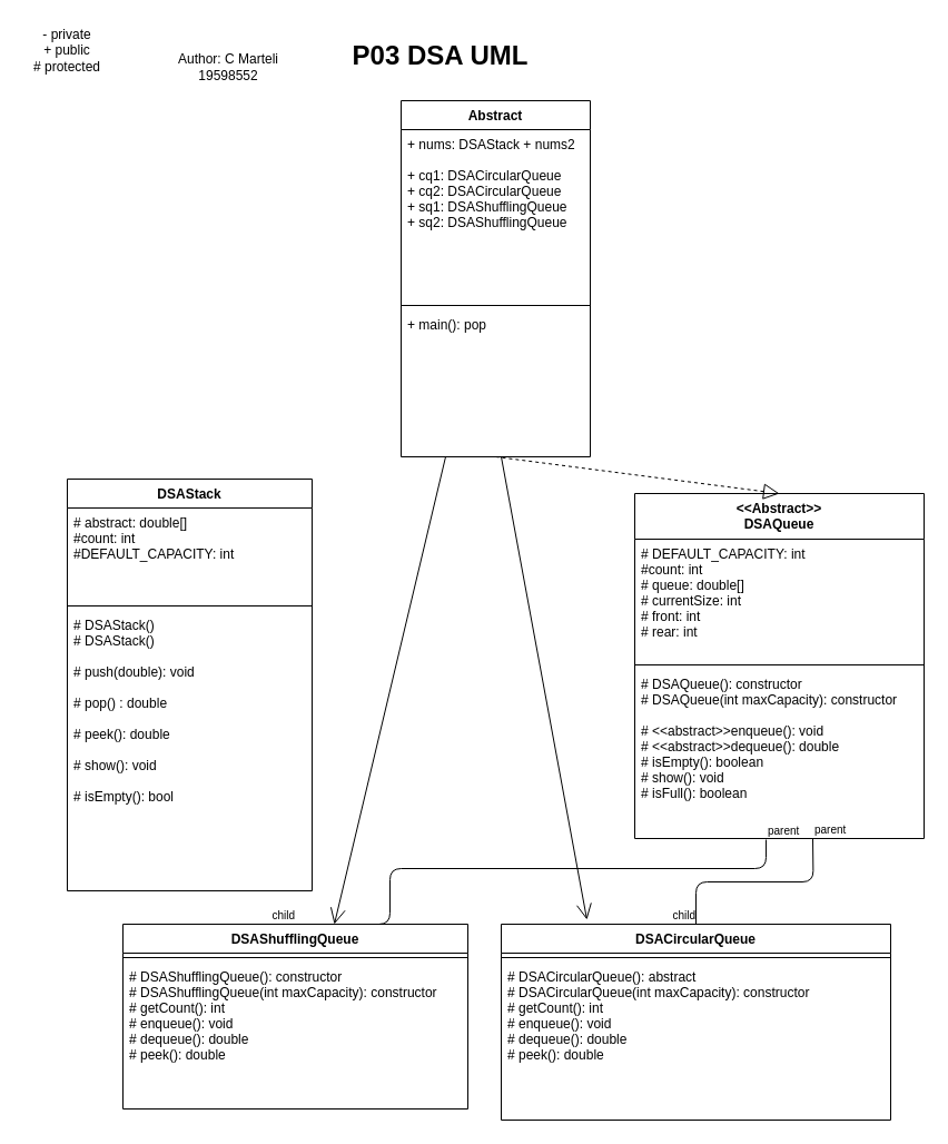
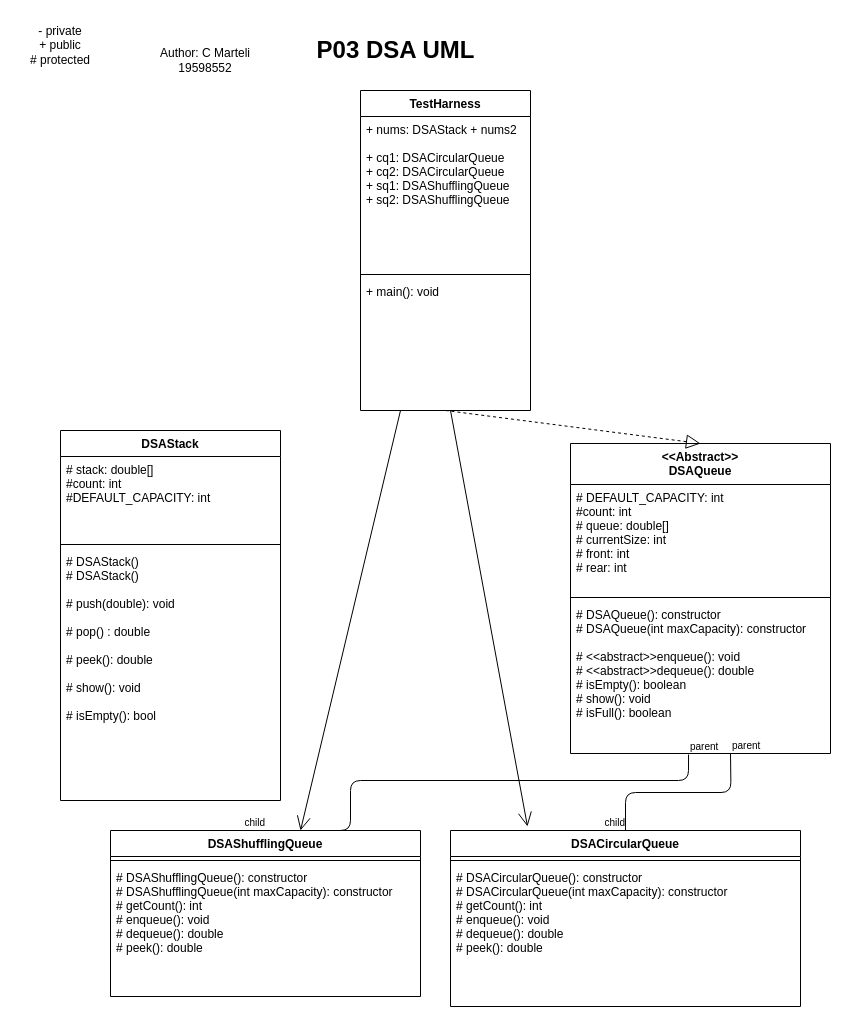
- <mxCell id="21" value="Abstract" style="swimlane;fontStyle=1;align=center;verticalAlign=top;childLayout=stackLayout;horizontal=1;startSize=26;horizontalStack=0;resizeParent=1;resizeParentMax=0;resizeLast=0;collapsible=1;marginBottom=0;" parent="1" vertex="1"><mxGeometry x="360" y="90" width="170" height="320" as="geometry" /></mxCell>
+ <mxCell id="21" value="TestHarness" style="swimlane;fontStyle=1;align=center;verticalAlign=top;childLayout=stackLayout;horizontal=1;startSize=26;horizontalStack=0;resizeParent=1;resizeParentMax=0;resizeLast=0;collapsible=1;marginBottom=0;" parent="1" vertex="1"><mxGeometry x="360" y="90" width="170" height="320" as="geometry" /></mxCell>
- <mxCell id="24" value="+ main(): pop" style="text;strokeColor=none;fillColor=none;align=left;verticalAlign=top;spacingLeft=4;spacingRight=4;overflow=hidden;rotatable=0;points=[[0,0.5],[1,0.5]];portConstraint=eastwest;" parent="21" vertex="1"><mxGeometry y="188" width="170" height="132" as="geometry" /></mxCell>
+ <mxCell id="24" value="+ main(): void" style="text;strokeColor=none;fillColor=none;align=left;verticalAlign=top;spacingLeft=4;spacingRight=4;overflow=hidden;rotatable=0;points=[[0,0.5],[1,0.5]];portConstraint=eastwest;" parent="21" vertex="1"><mxGeometry y="188" width="170" height="132" as="geometry" /></mxCell>
- <mxCell id="5" value="# abstract: double[]&#10;#count: int&#10;#DEFAULT_CAPACITY: int&#10;" style="text;strokeColor=none;fillColor=none;align=left;verticalAlign=top;spacingLeft=4;spacingRight=4;overflow=hidden;rotatable=0;points=[[0,0.5],[1,0.5]];portConstraint=eastwest;" parent="4" vertex="1"><mxGeometry y="26" width="220" height="84" as="geometry" /></mxCell>
+ <mxCell id="5" value="# stack: double[]&#10;#count: int&#10;#DEFAULT_CAPACITY: int&#10;" style="text;strokeColor=none;fillColor=none;align=left;verticalAlign=top;spacingLeft=4;spacingRight=4;overflow=hidden;rotatable=0;points=[[0,0.5],[1,0.5]];portConstraint=eastwest;" parent="4" vertex="1"><mxGeometry y="26" width="220" height="84" as="geometry" /></mxCell>
- <mxCell id="20" value="# DSACircularQueue(): abstract&#10;# DSACircularQueue(int maxCapacity): constructor&#10;# getCount(): int&#10;# enqueue(): void&#10;# dequeue(): double&#10;# peek(): double&#10;&#10;&#10;" style="text;strokeColor=none;fillColor=none;align=left;verticalAlign=top;spacingLeft=4;spacingRight=4;overflow=hidden;rotatable=0;points=[[0,0.5],[1,0.5]];portConstraint=eastwest;" parent="18" vertex="1"><mxGeometry y="34" width="350" height="142" as="geometry" /></mxCell>
+ <mxCell id="20" value="# DSACircularQueue(): constructor&#10;# DSACircularQueue(int maxCapacity): constructor&#10;# getCount(): int&#10;# enqueue(): void&#10;# dequeue(): double&#10;# peek(): double&#10;&#10;&#10;" style="text;strokeColor=none;fillColor=none;align=left;verticalAlign=top;spacingLeft=4;spacingRight=4;overflow=hidden;rotatable=0;points=[[0,0.5],[1,0.5]];portConstraint=eastwest;" parent="18" vertex="1"><mxGeometry y="34" width="350" height="142" as="geometry" /></mxCell>
